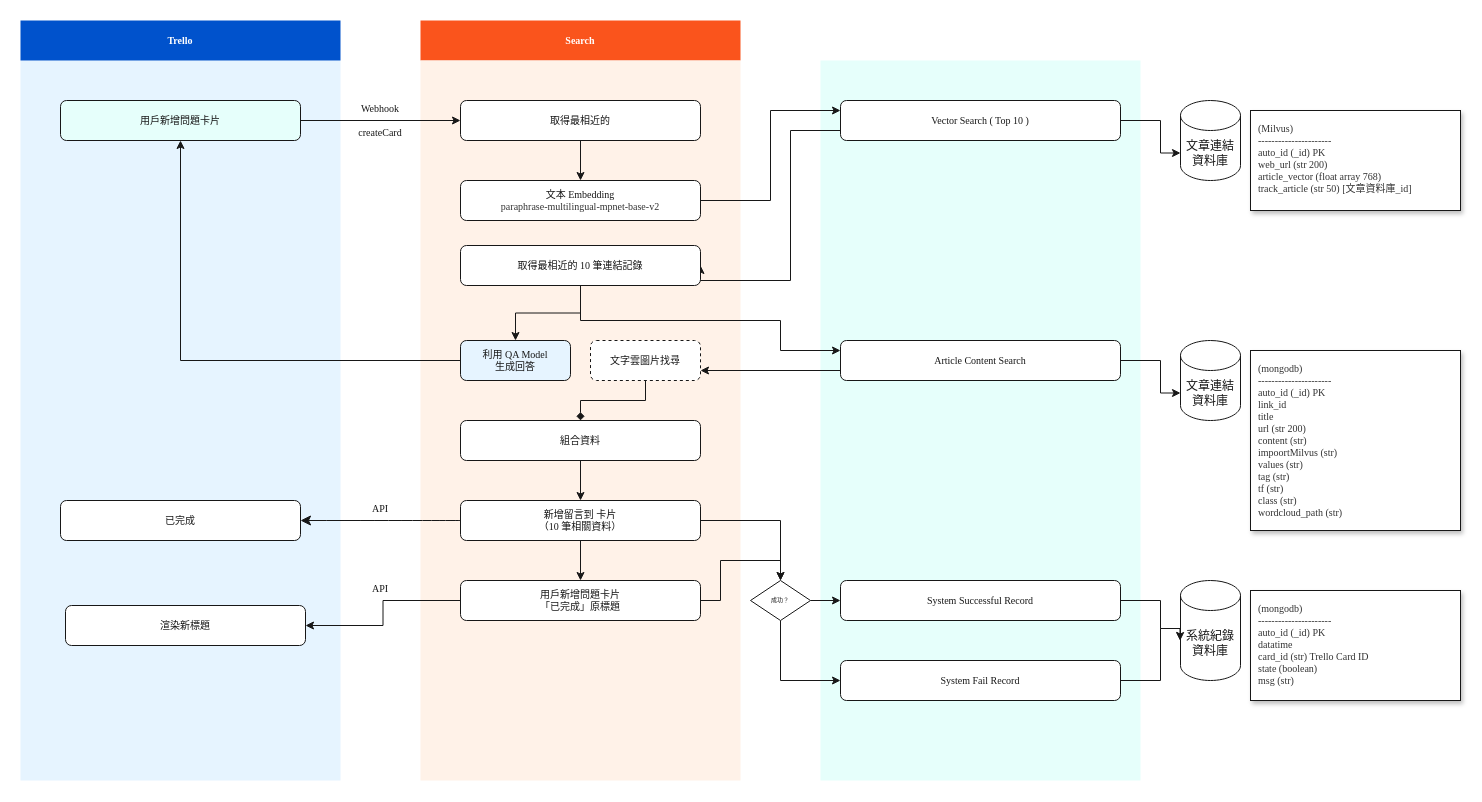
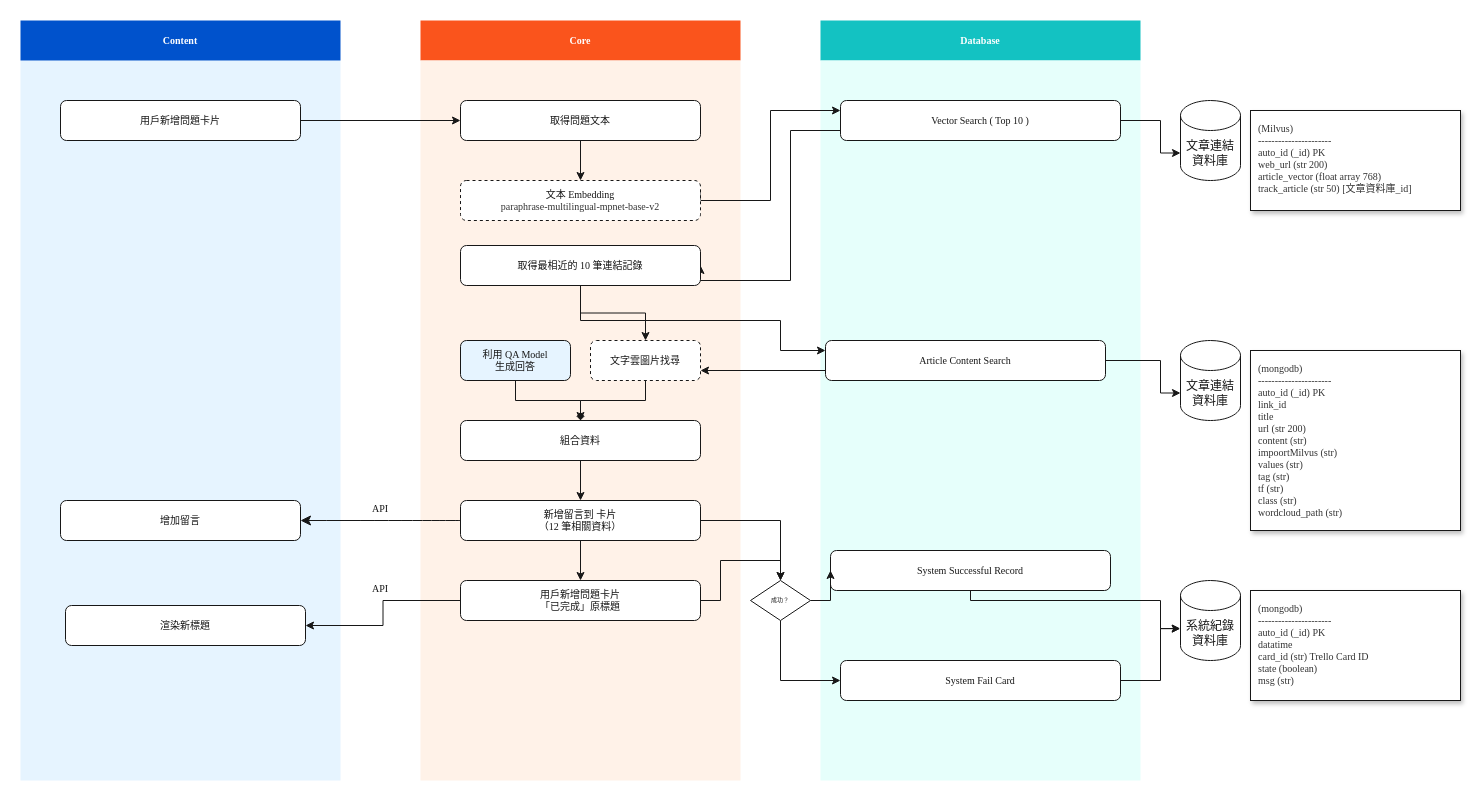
- <mxCell id="3" value="Trello" style="rounded=0;whiteSpace=wrap;html=1;strokeColor=none;fillColor=#0052CC;fontStyle=1;fontColor=#ffffff;fontFamily=Verdana;fontSize=10;" parent="1" vertex="1"><mxGeometry x="20" y="20" width="320" height="40" as="geometry" /></mxCell>
+ <mxCell id="3" value="Content" style="rounded=0;whiteSpace=wrap;html=1;strokeColor=none;fillColor=#0052CC;fontStyle=1;fontColor=#ffffff;fontFamily=Verdana;fontSize=10;" parent="1" vertex="1"><mxGeometry x="20" y="20" width="320" height="40" as="geometry" /></mxCell>
- <mxCell id="4" value="Search" style="rounded=0;whiteSpace=wrap;html=1;strokeColor=none;fillColor=#FA541C;fontStyle=1;fontColor=#FFFFFF;fontFamily=Verdana;fontSize=10;" parent="1" vertex="1"><mxGeometry x="420" y="20" width="320" height="40" as="geometry" /></mxCell>
+ <mxCell id="4" value="Core" style="rounded=0;whiteSpace=wrap;html=1;strokeColor=none;fillColor=#FA541C;fontStyle=1;fontColor=#FFFFFF;fontFamily=Verdana;fontSize=10;" parent="1" vertex="1"><mxGeometry x="420" y="20" width="320" height="40" as="geometry" /></mxCell>
+ <mxCell id="6" value="Database" style="rounded=0;whiteSpace=wrap;html=1;fontStyle=1;fontColor=#FFFFFF;fillColor=#13c2c2;strokeColor=none;fontFamily=Verdana;fontSize=10;" parent="1" vertex="1"><mxGeometry x="820" y="20" width="320" height="40" as="geometry" /></mxCell>
- <mxCell id="9" value="用戶新增問題卡片" style="rounded=1;whiteSpace=wrap;html=1;fontFamily=Verdana;fontSize=10;fillColor=#e6fffb;strokeColor=#171717;fontColor=#171717;" parent="1" vertex="1"><mxGeometry x="60" y="100" width="240" height="40" as="geometry" /></mxCell>
+ <mxCell id="9" value="用戶新增問題卡片" style="rounded=1;whiteSpace=wrap;html=1;fontFamily=Verdana;fontSize=10;fillColor=#FFFFFF;strokeColor=#171717;fontColor=#171717;" parent="1" vertex="1"><mxGeometry x="60" y="100" width="240" height="40" as="geometry" /></mxCell>
- <mxCell id="34" value="Webhook&lt;br&gt;&lt;br&gt;createCard" style="text;html=1;align=center;verticalAlign=middle;whiteSpace=wrap;rounded=0;fontFamily=Verdana;fontSize=10;fontColor=#171717;" parent="1" vertex="1"><mxGeometry x="350" y="105" width="60" height="30" as="geometry" /></mxCell>
- <mxCell id="11" value="取得最相近的" style="whiteSpace=wrap;html=1;rounded=1;fontFamily=Verdana;fontSize=10;fillColor=#FFFFFF;strokeColor=#171717;fontColor=#171717;" parent="1" vertex="1"><mxGeometry x="460" y="100" width="240" height="40" as="geometry" /></mxCell>
+ <mxCell id="11" value="取得問題文本" style="whiteSpace=wrap;html=1;rounded=1;fontFamily=Verdana;fontSize=10;fillColor=#FFFFFF;strokeColor=#171717;fontColor=#171717;" parent="1" vertex="1"><mxGeometry x="460" y="100" width="240" height="40" as="geometry" /></mxCell>
- <mxCell id="13" value="文本 Embedding&lt;br style=&quot;font-size: 10px;&quot;&gt;&lt;font color=&quot;#333333&quot; style=&quot;font-size: 10px;&quot;&gt;paraphrase-multilingual-mpnet-base-v2&lt;/font&gt;" style="whiteSpace=wrap;html=1;rounded=1;fontFamily=Verdana;fontSize=10;fillColor=#FFFFFF;strokeColor=#171717;fontColor=#171717;" parent="1" vertex="1"><mxGeometry x="460" y="180" width="240" height="40" as="geometry" /></mxCell>
+ <mxCell id="13" value="文本 Embedding&lt;br style=&quot;font-size: 10px;&quot;&gt;&lt;font color=&quot;#333333&quot; style=&quot;font-size: 10px;&quot;&gt;paraphrase-multilingual-mpnet-base-v2&lt;/font&gt;" style="whiteSpace=wrap;html=1;rounded=1;fontFamily=Verdana;fontSize=10;fillColor=#FFFFFF;strokeColor=#171717;fontColor=#171717;dashed=1;" parent="1" vertex="1"><mxGeometry x="460" y="180" width="240" height="40" as="geometry" /></mxCell>
- <mxCell id="15" style="edgeStyle=orthogonalEdgeStyle;rounded=0;orthogonalLoop=1;jettySize=auto;html=1;fontFamily=Verdana;fontSize=10;strokeColor=#171717;" parent="1" source="16" target="18" edge="1"><mxGeometry relative="1" as="geometry" /></mxCell>
+ <mxCell id="15" style="edgeStyle=orthogonalEdgeStyle;rounded=0;orthogonalLoop=1;jettySize=auto;html=1;fontFamily=Verdana;fontSize=10;strokeColor=#171717;" parent="1" source="16" target="21" edge="1"><mxGeometry relative="1" as="geometry" /></mxCell>
- <mxCell id="17" style="edgeStyle=orthogonalEdgeStyle;rounded=0;orthogonalLoop=1;jettySize=auto;html=1;fontFamily=Verdana;fontSize=10;strokeColor=#171717;" parent="1" source="18" target="9" edge="1"><mxGeometry relative="1" as="geometry" /></mxCell>
+ <mxCell id="17" style="edgeStyle=orthogonalEdgeStyle;rounded=0;orthogonalLoop=1;jettySize=auto;html=1;fontFamily=Verdana;fontSize=10;strokeColor=#171717;" parent="1" source="18" target="23" edge="1"><mxGeometry relative="1" as="geometry" /></mxCell>
- <mxCell id="41" value="Article Content Search" style="whiteSpace=wrap;html=1;rounded=1;fontFamily=Verdana;fontSize=10;fillColor=#FFFFFF;strokeColor=#171717;fontColor=#171717;" parent="1" vertex="1"><mxGeometry x="840" y="340" width="280" height="40" as="geometry" /></mxCell>
+ <mxCell id="41" value="Article Content Search" style="whiteSpace=wrap;html=1;rounded=1;fontFamily=Verdana;fontSize=10;fillColor=#FFFFFF;strokeColor=#171717;fontColor=#171717;" parent="1" vertex="1"><mxGeometry x="825" y="340" width="280" height="40" as="geometry" /></mxCell>
- <mxCell id="37" value="已完成" style="whiteSpace=wrap;html=1;rounded=1;fontFamily=Verdana;fontSize=10;fillColor=#FFFFFF;strokeColor=#171717;fontColor=#171717;" parent="1" vertex="1"><mxGeometry x="60" y="500" width="240" height="40" as="geometry" /></mxCell>
+ <mxCell id="37" value="增加留言" style="whiteSpace=wrap;html=1;rounded=1;fontFamily=Verdana;fontSize=10;fillColor=#FFFFFF;strokeColor=#171717;fontColor=#171717;" parent="1" vertex="1"><mxGeometry x="60" y="500" width="240" height="40" as="geometry" /></mxCell>
- <mxCell id="27" value="新增留言到 卡片&lt;br style=&quot;font-size: 10px;&quot;&gt;（10 筆相關資料）" style="whiteSpace=wrap;html=1;rounded=1;fontFamily=Verdana;fontSize=10;fillColor=#FFFFFF;strokeColor=#171717;fontColor=#171717;" parent="1" vertex="1"><mxGeometry x="460" y="500" width="240" height="40" as="geometry" /></mxCell>
+ <mxCell id="27" value="新增留言到 卡片&lt;br style=&quot;font-size: 10px;&quot;&gt;（12 筆相關資料）" style="whiteSpace=wrap;html=1;rounded=1;fontFamily=Verdana;fontSize=10;fillColor=#FFFFFF;strokeColor=#171717;fontColor=#171717;" parent="1" vertex="1"><mxGeometry x="460" y="500" width="240" height="40" as="geometry" /></mxCell>
- <mxCell id="46" value="System Successful Record" style="whiteSpace=wrap;html=1;rounded=1;fontFamily=Verdana;fontSize=10;fillColor=#FFFFFF;strokeColor=#171717;fontColor=#171717;" parent="1" vertex="1"><mxGeometry x="840" y="580" width="280" height="40" as="geometry" /></mxCell>
+ <mxCell id="46" value="System Successful Record" style="whiteSpace=wrap;html=1;rounded=1;fontFamily=Verdana;fontSize=10;fillColor=#FFFFFF;strokeColor=#171717;fontColor=#171717;" parent="1" vertex="1"><mxGeometry x="830" y="550" width="280" height="40" as="geometry" /></mxCell>
- <mxCell id="47" value="系統紀錄資料庫" style="shape=cylinder3;whiteSpace=wrap;html=1;boundedLbl=1;backgroundOutline=1;size=15;fillColor=#FFFFFF;strokeColor=#171717;fontColor=#171717;" parent="1" vertex="1"><mxGeometry x="1180" y="580" width="60" height="100" as="geometry" /></mxCell>
+ <mxCell id="47" value="系統紀錄資料庫" style="shape=cylinder3;whiteSpace=wrap;html=1;boundedLbl=1;backgroundOutline=1;size=15;fillColor=#FFFFFF;strokeColor=#171717;fontColor=#171717;" parent="1" vertex="1"><mxGeometry x="1180" y="580" width="60" height="80" as="geometry" /></mxCell>
- <mxCell id="50" value="System Fail Record" style="whiteSpace=wrap;html=1;rounded=1;fontFamily=Verdana;fontSize=10;fillColor=#FFFFFF;strokeColor=#171717;fontColor=#171717;" parent="1" vertex="1"><mxGeometry x="840" y="660" width="280" height="40" as="geometry" /></mxCell>
+ <mxCell id="50" value="System Fail Card" style="whiteSpace=wrap;html=1;rounded=1;fontFamily=Verdana;fontSize=10;fillColor=#FFFFFF;strokeColor=#171717;fontColor=#171717;" parent="1" vertex="1"><mxGeometry x="840" y="660" width="280" height="40" as="geometry" /></mxCell>
